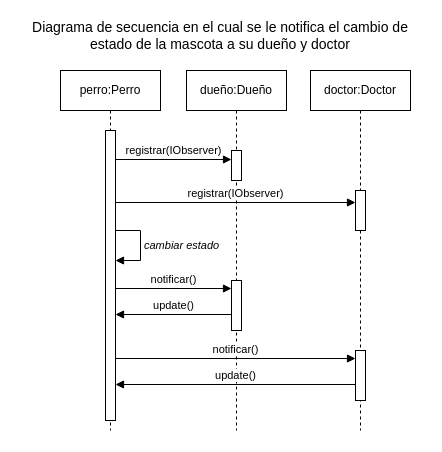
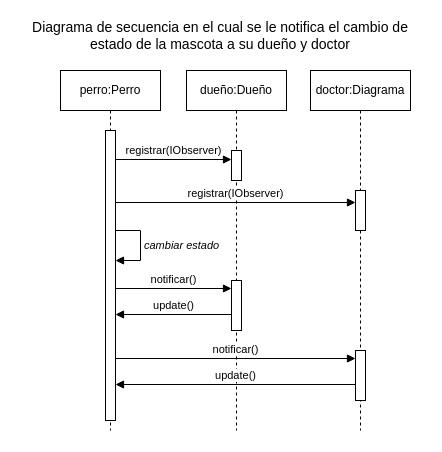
- <mxCell id="9" value="doctor:Doctor" style="shape=umlLifeline;perimeter=lifelinePerimeter;whiteSpace=wrap;html=1;container=1;dropTarget=0;collapsible=0;recursiveResize=0;outlineConnect=0;portConstraint=eastwest;newEdgeStyle={&quot;curved&quot;:0,&quot;rounded&quot;:0};size=40;" vertex="1" parent="1"><mxGeometry x="310" y="70" width="100" height="360" as="geometry" /></mxCell>
+ <mxCell id="9" value="doctor:Diagrama" style="shape=umlLifeline;perimeter=lifelinePerimeter;whiteSpace=wrap;html=1;container=1;dropTarget=0;collapsible=0;recursiveResize=0;outlineConnect=0;portConstraint=eastwest;newEdgeStyle={&quot;curved&quot;:0,&quot;rounded&quot;:0};size=40;" vertex="1" parent="1"><mxGeometry x="310" y="70" width="100" height="360" as="geometry" /></mxCell>
